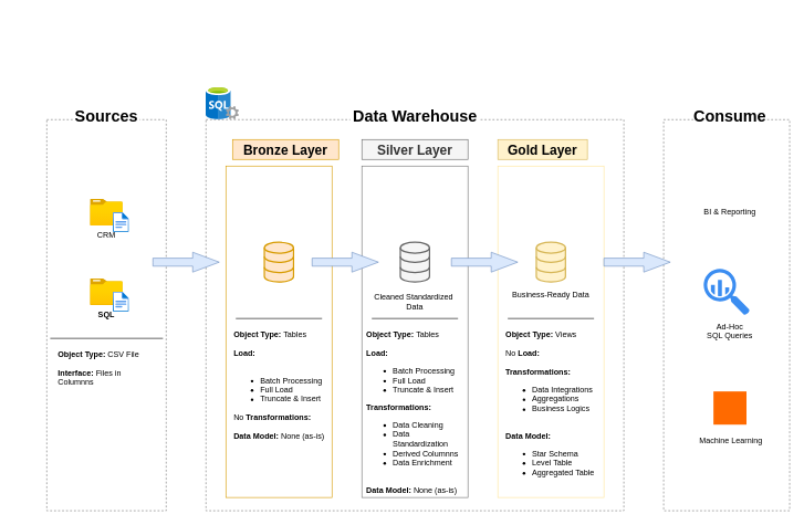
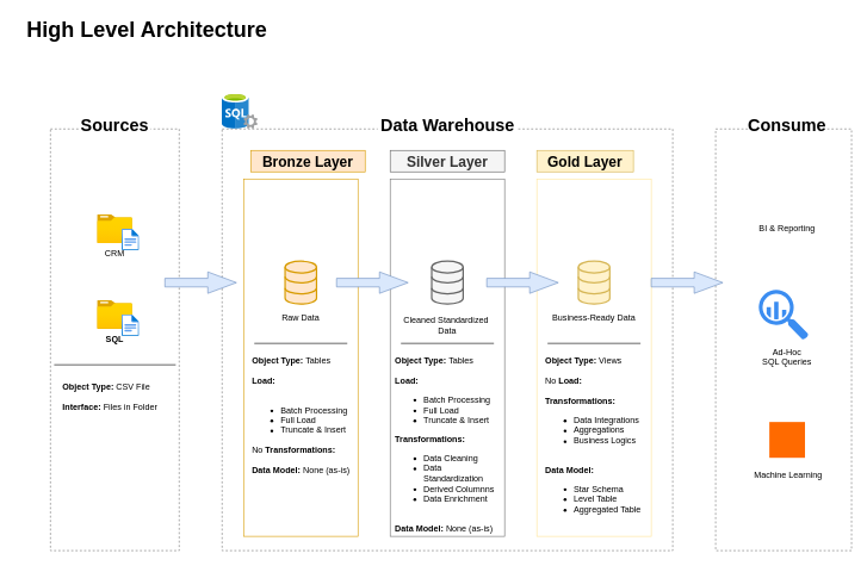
+ <mxCell id="3" value="&lt;font style=&quot;font-size: 30px;&quot;&gt;&lt;b style=&quot;&quot;&gt;High Level Architecture&lt;/b&gt;&lt;/font&gt;" style="text;html=1;align=center;verticalAlign=middle;whiteSpace=wrap;rounded=0;" vertex="1" parent="1"><mxGeometry y="20" width="370" height="40" as="geometry" x="20" /></mxCell>
+ <mxCell id="31" value="Raw Data" style="text;html=1;align=center;verticalAlign=middle;whiteSpace=wrap;rounded=0;" vertex="1" parent="1"><mxGeometry x="390" y="430" width="60" height="30" as="geometry" /></mxCell>
- <mxCell id="23" value="&lt;b&gt;Object Type: &lt;/b&gt;CSV File&lt;b&gt;&amp;nbsp;&lt;/b&gt;&lt;div&gt;&lt;b&gt;&lt;br&gt;&lt;/b&gt;&lt;div&gt;&lt;b&gt;Interface: &lt;/b&gt;Files in Columnns&lt;/div&gt;&lt;/div&gt;" style="text;html=1;align=left;verticalAlign=middle;whiteSpace=wrap;rounded=0;spacingTop=0;spacingBottom=0;spacing=2;" vertex="1" parent="1"><mxGeometry x="85.14" y="530" width="150" height="50" as="geometry" /></mxCell>
+ <mxCell id="23" value="&lt;b&gt;Object Type: &lt;/b&gt;CSV File&lt;b&gt;&amp;nbsp;&lt;/b&gt;&lt;div&gt;&lt;b&gt;&lt;br&gt;&lt;/b&gt;&lt;div&gt;&lt;b&gt;Interface: &lt;/b&gt;Files in Folder&lt;/div&gt;&lt;/div&gt;" style="text;html=1;align=left;verticalAlign=middle;whiteSpace=wrap;rounded=0;spacingTop=0;spacingBottom=0;spacing=2;" vertex="1" parent="1"><mxGeometry x="85.14" y="530" width="150" height="50" as="geometry" /></mxCell>
